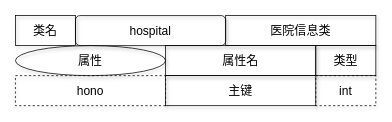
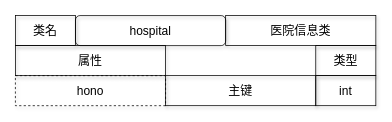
- <mxCell id="5" value="&lt;font style=&quot;font-size: 16px;&quot;&gt;属性&lt;/font&gt;" style="ellipse;whiteSpace=wrap;html=1;fillColor=none;shadow=1;" parent="1" vertex="1"><mxGeometry x="20" y="60" width="200" height="40" as="geometry" /></mxCell>
+ <mxCell id="5" value="&lt;font style=&quot;font-size: 16px;&quot;&gt;属性&lt;/font&gt;" style="rounded=0;whiteSpace=wrap;html=1;fillColor=none;shadow=1;" parent="1" vertex="1"><mxGeometry x="20" y="60" width="200" height="40" as="geometry" /></mxCell>
- <mxCell id="6" value="&lt;font style=&quot;font-size: 16px;&quot;&gt;属性名&lt;/font&gt;" style="rounded=0;whiteSpace=wrap;html=1;fillColor=none;shadow=1;" parent="1" vertex="1"><mxGeometry x="220" y="60" width="200" height="40" as="geometry" /></mxCell>
- <mxCell id="10" value="&lt;font style=&quot;font-size: 16px;&quot;&gt;int&lt;/font&gt;" style="rounded=0;whiteSpace=wrap;html=1;fillColor=none;shadow=1;dashed=1;" parent="1" vertex="1"><mxGeometry x="420" y="100" width="80" height="40" as="geometry" /></mxCell>
+ <mxCell id="10" value="&lt;font style=&quot;font-size: 16px;&quot;&gt;int&lt;/font&gt;" style="rounded=0;whiteSpace=wrap;html=1;fillColor=none;shadow=1;" parent="1" vertex="1"><mxGeometry x="420" y="100" width="80" height="40" as="geometry" /></mxCell>
